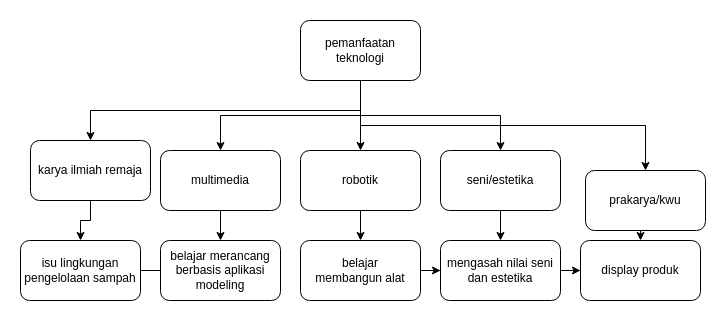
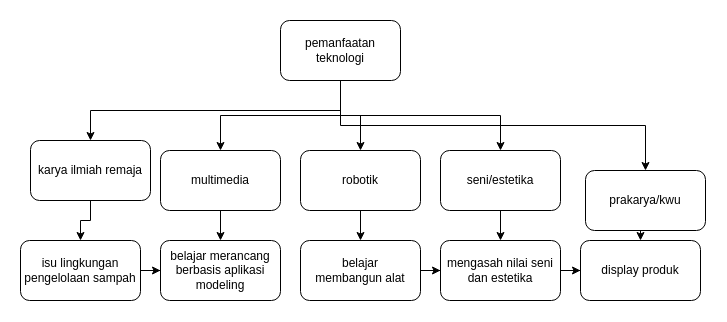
- <mxCell id="9" value="pemanfaatan teknologi" style="rounded=1;whiteSpace=wrap;html=1;" vertex="1" parent="1"><mxGeometry x="300" y="20" width="120" height="60" as="geometry" /></mxCell>
+ <mxCell id="9" value="pemanfaatan teknologi" style="rounded=1;whiteSpace=wrap;html=1;" vertex="1" parent="1"><mxGeometry x="280" y="20" width="120" height="60" as="geometry" /></mxCell>
- <mxCell id="2" value="" style="edgeStyle=orthogonalEdgeStyle;rounded=0;orthogonalLoop=1;jettySize=auto;html=1;endArrow=none;" edge="1" parent="1" source="3" target="22"><mxGeometry relative="1" as="geometry" /></mxCell>
+ <mxCell id="2" value="" style="edgeStyle=orthogonalEdgeStyle;rounded=0;orthogonalLoop=1;jettySize=auto;html=1;" edge="1" parent="1" source="3" target="22"><mxGeometry relative="1" as="geometry" /></mxCell>
